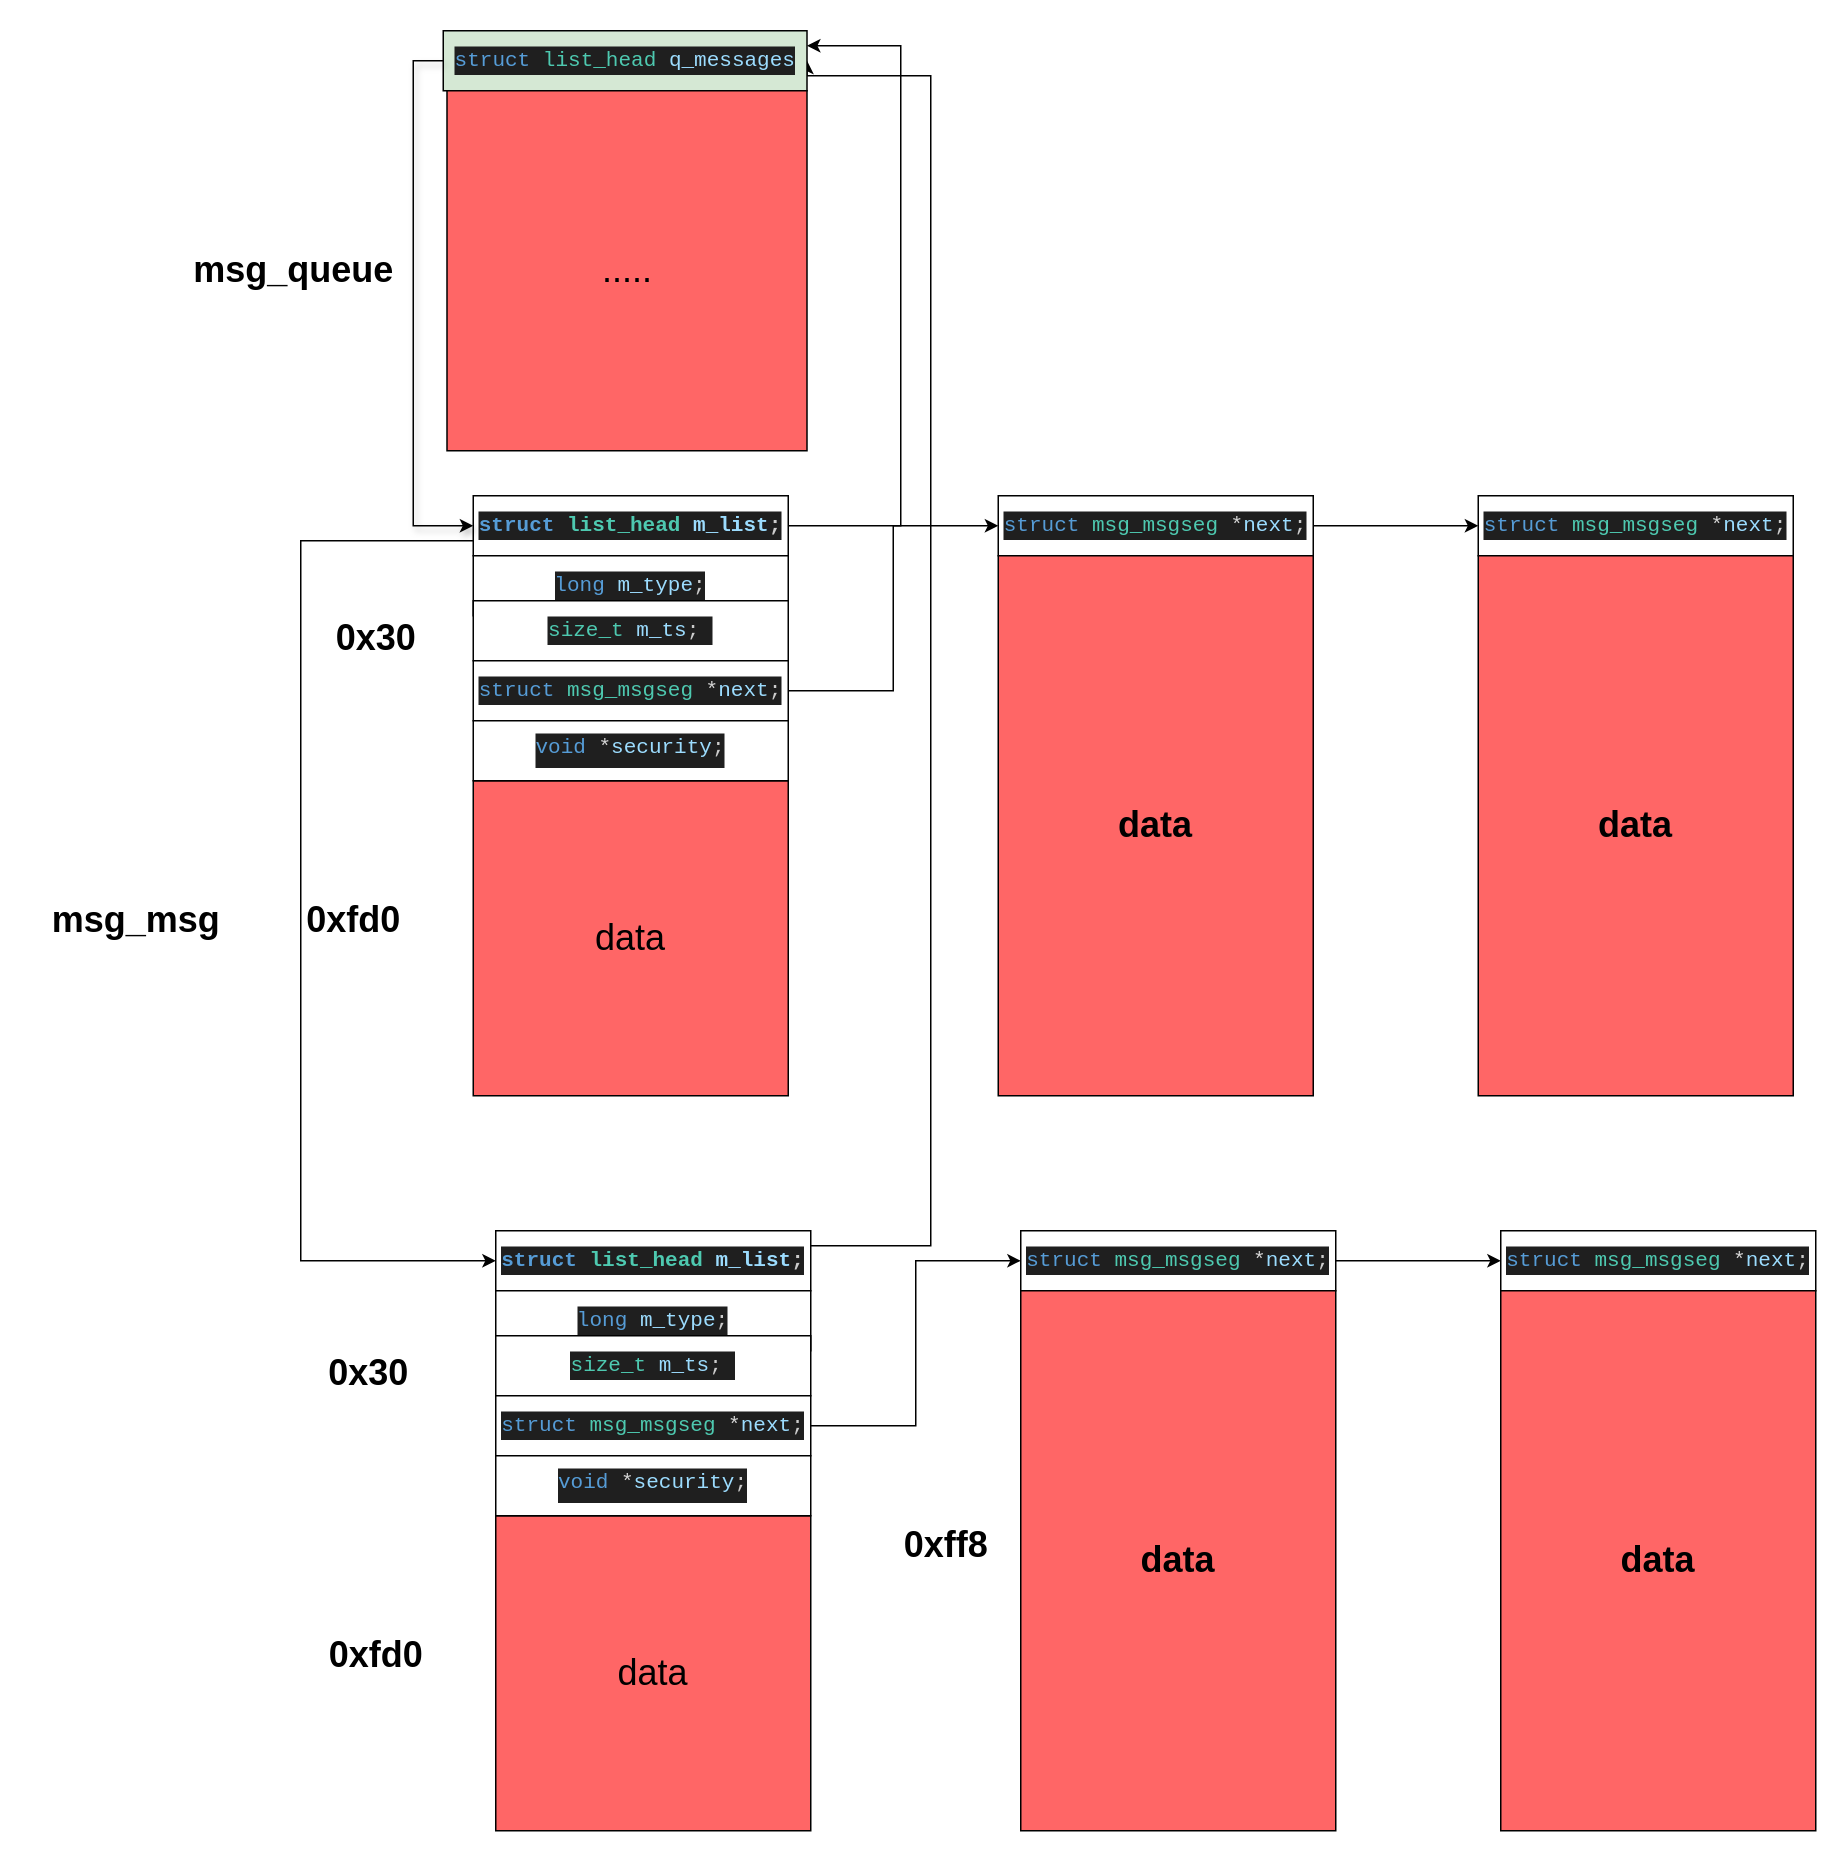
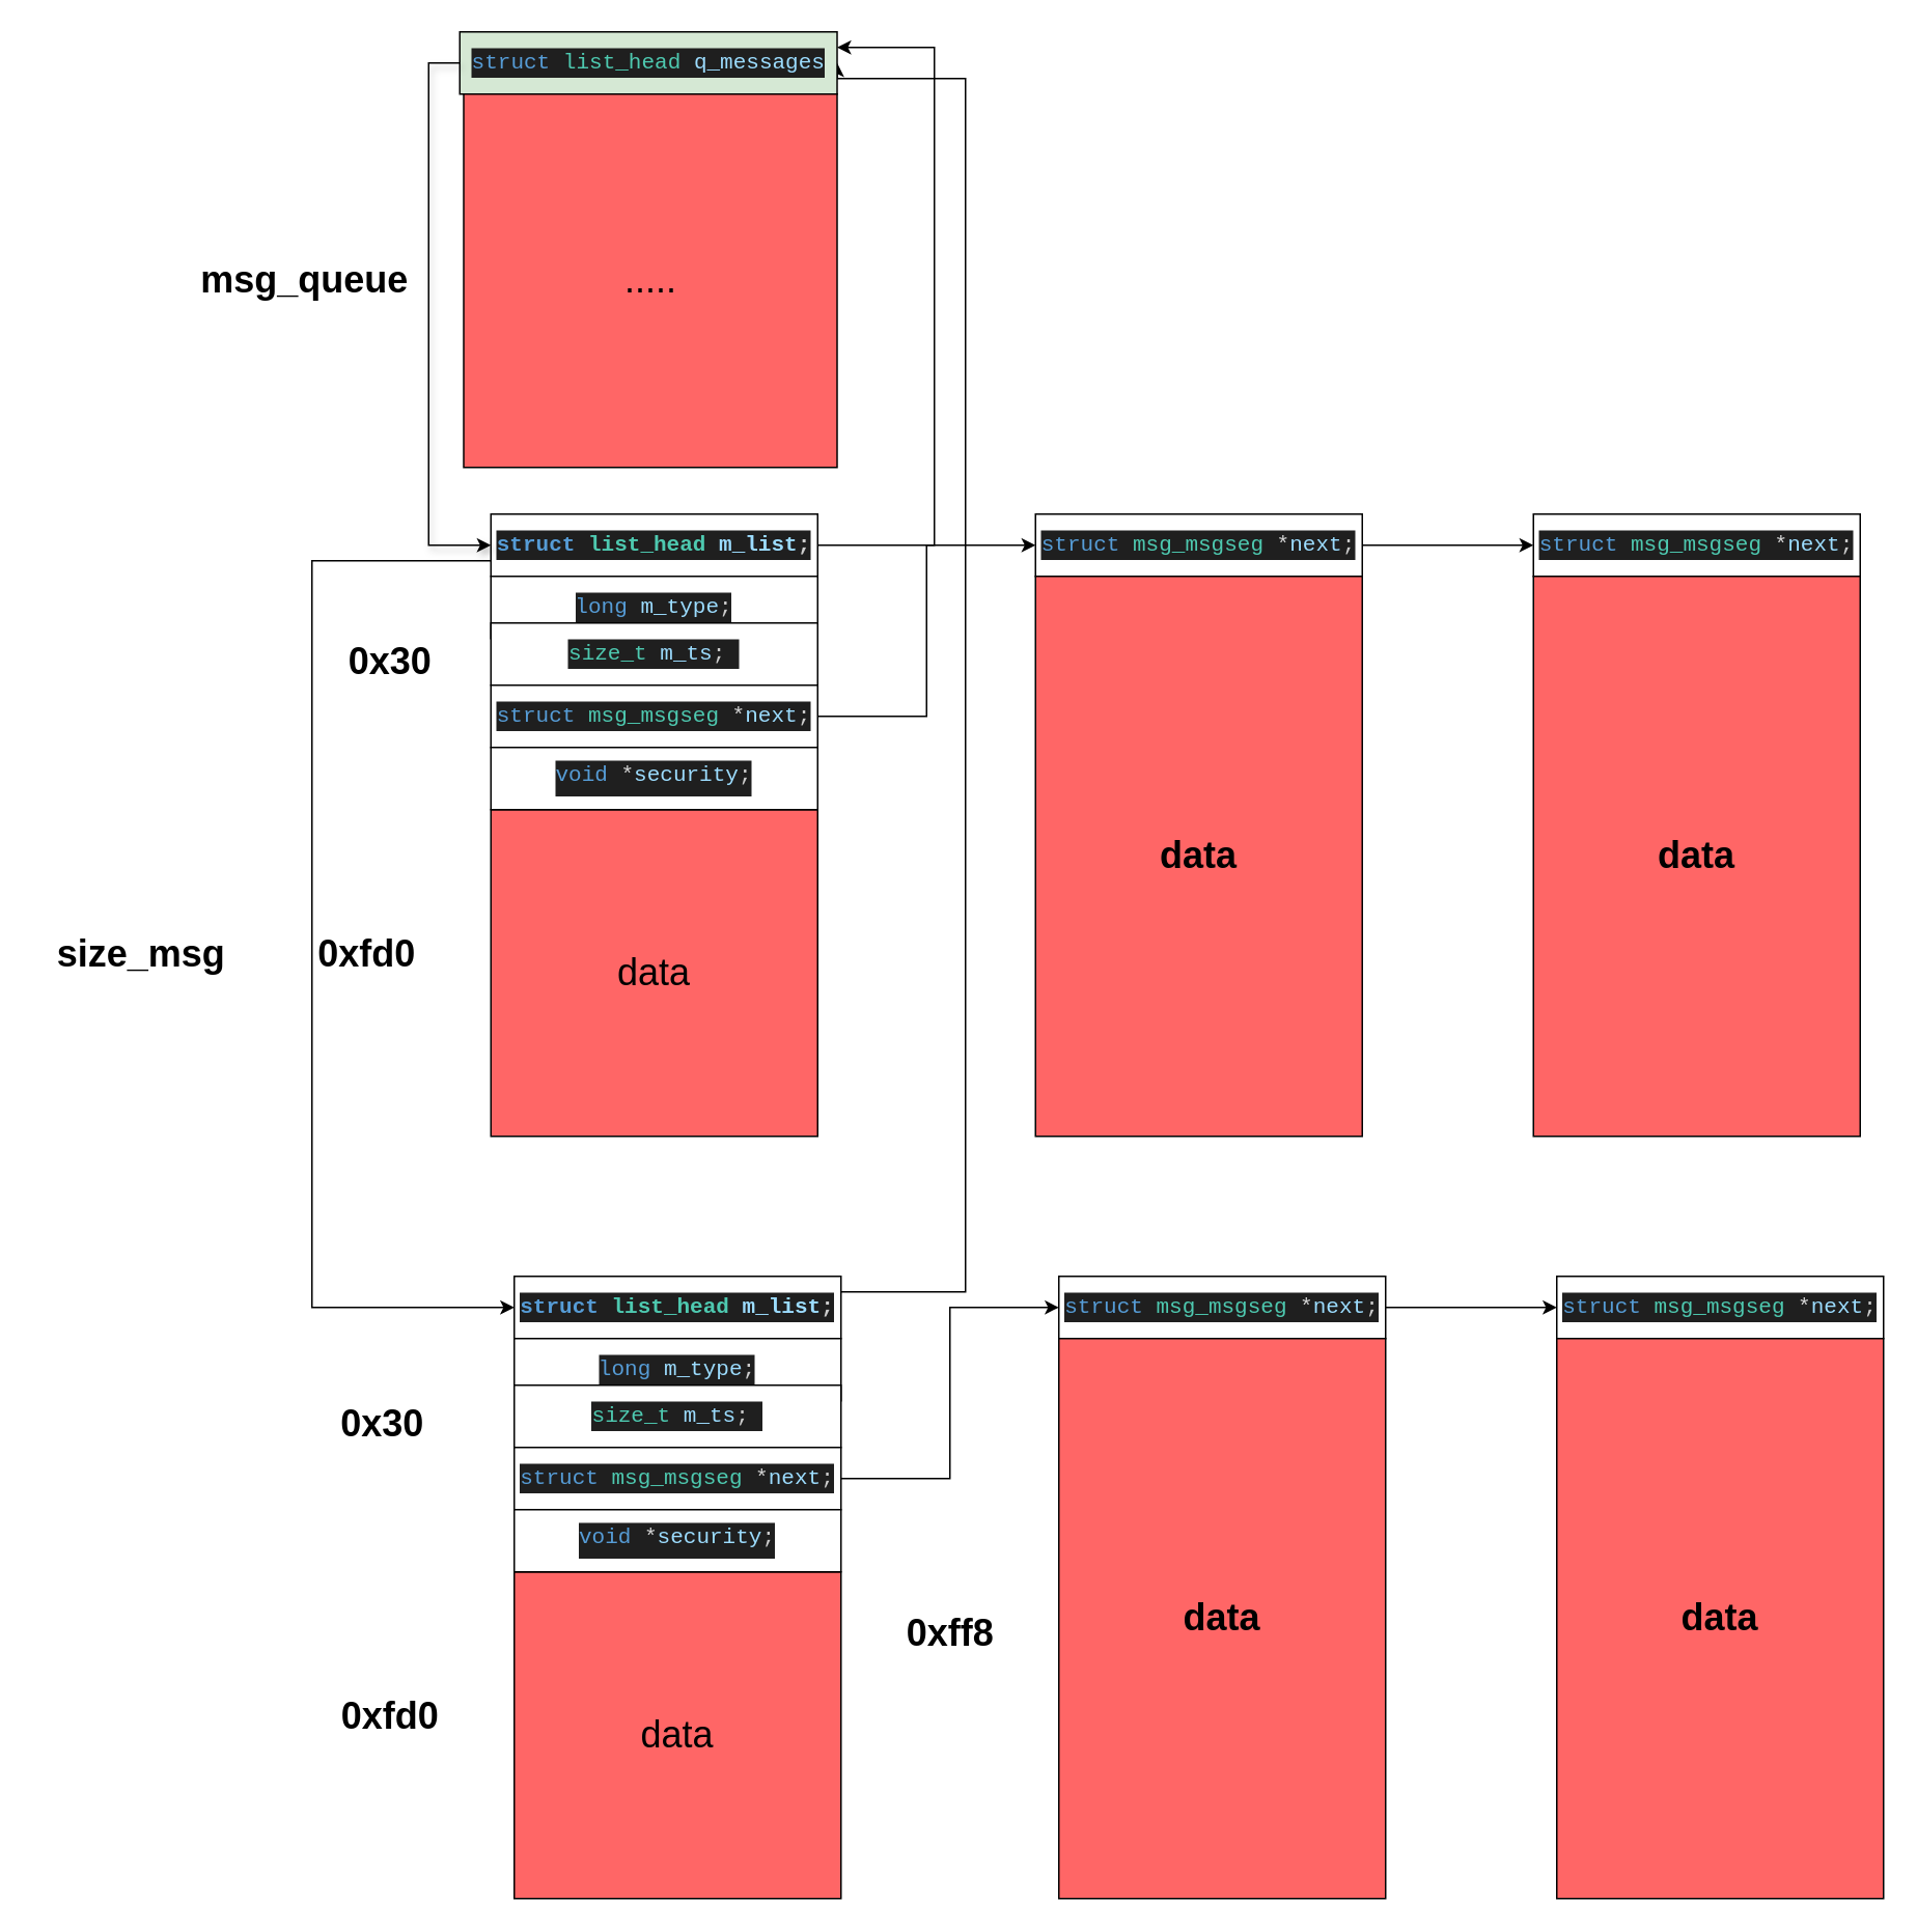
- <mxCell id="37" value="&lt;h1&gt;msg_msg&lt;/h1&gt;" style="text;html=1;align=center;verticalAlign=middle;resizable=0;points=[];autosize=1;strokeColor=none;fillColor=none;" vertex="1" parent="1"><mxGeometry x="20" y="578" width="140" height="70" as="geometry" /></mxCell>
+ <mxCell id="37" value="&lt;h1&gt;size_msg&lt;/h1&gt;" style="text;html=1;align=center;verticalAlign=middle;resizable=0;points=[];autosize=1;strokeColor=none;fillColor=none;" vertex="1" parent="1"><mxGeometry x="20" y="578" width="140" height="70" as="geometry" /></mxCell>
- <mxCell id="38" value="0xff8" style="text;strokeColor=none;fillColor=none;html=1;fontSize=24;fontStyle=1;verticalAlign=middle;align=center;" vertex="1" parent="1"><mxGeometry x="580" y="1010" width="100" height="40" as="geometry" /></mxCell>
+ <mxCell id="38" value="0xff8" style="text;strokeColor=none;fillColor=none;html=1;fontSize=24;fontStyle=1;verticalAlign=middle;align=center;" vertex="1" parent="1"><mxGeometry x="560" y="1030" width="100" height="40" as="geometry" /></mxCell>
